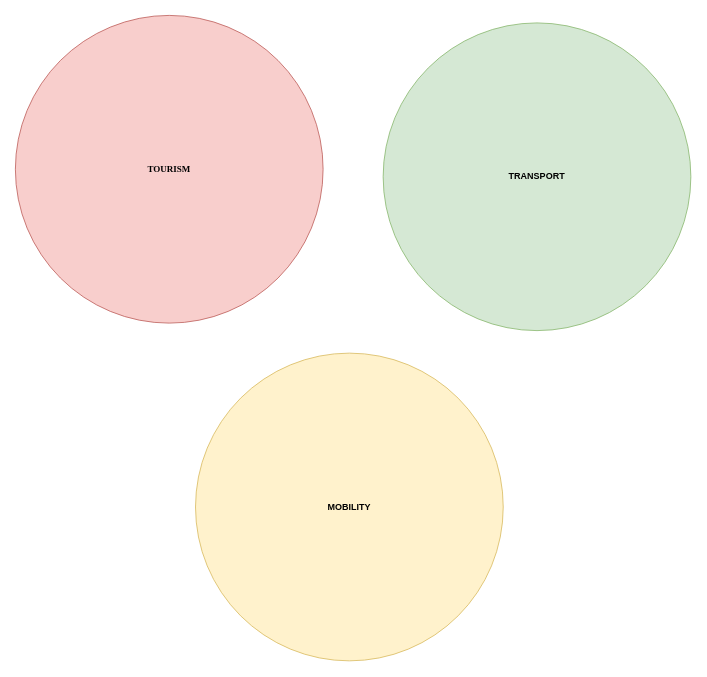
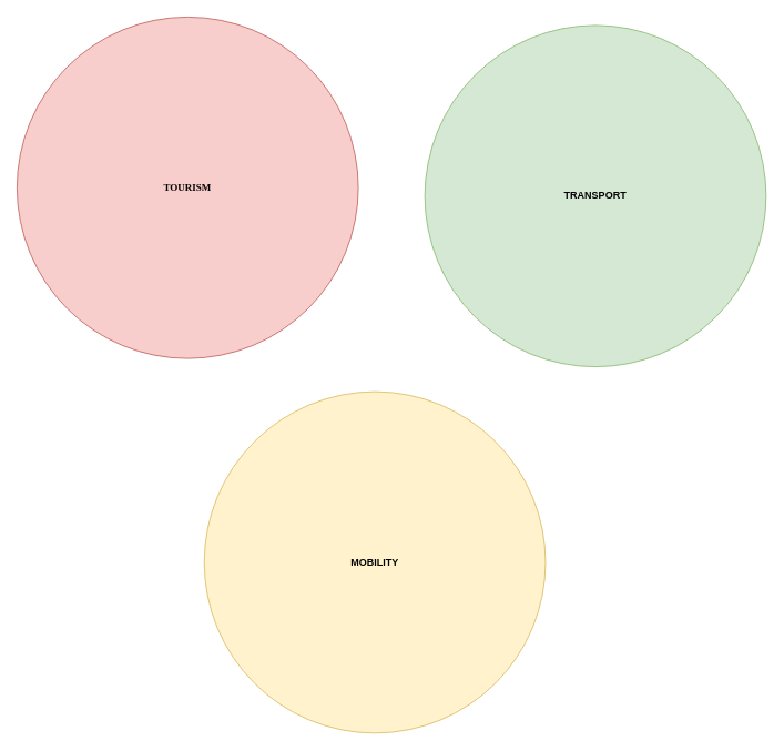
- <mxCell id="4" value="&lt;b&gt;MOBILITY&lt;/b&gt;" style="ellipse;whiteSpace=wrap;html=1;aspect=fixed;fillColor=#fff2cc;strokeColor=#d6b656;" vertex="1" parent="1"><mxGeometry x="260" y="470" width="410" height="410" as="geometry" /></mxCell>
+ <mxCell id="4" value="&lt;b&gt;MOBILITY&lt;/b&gt;" style="ellipse;whiteSpace=wrap;html=1;aspect=fixed;fillColor=#fff2cc;strokeColor=#d6b656;" vertex="1" parent="1"><mxGeometry x="245" y="470" width="410" height="410" as="geometry" /></mxCell>
